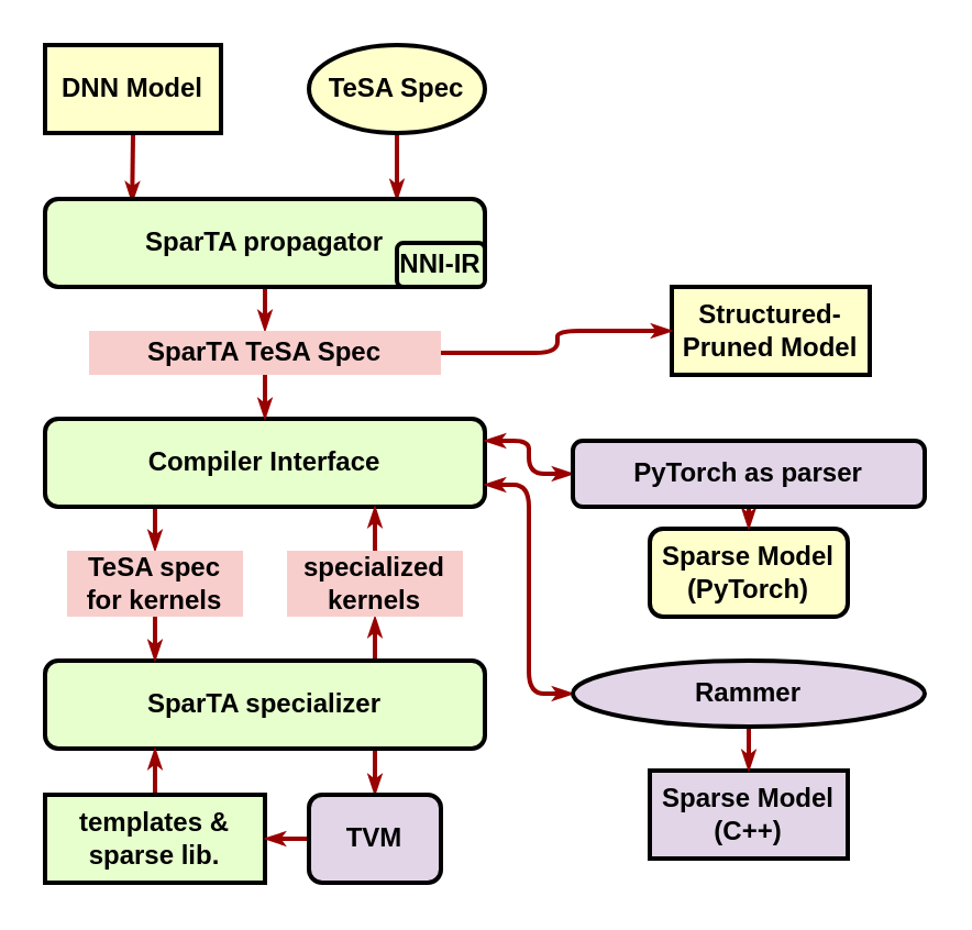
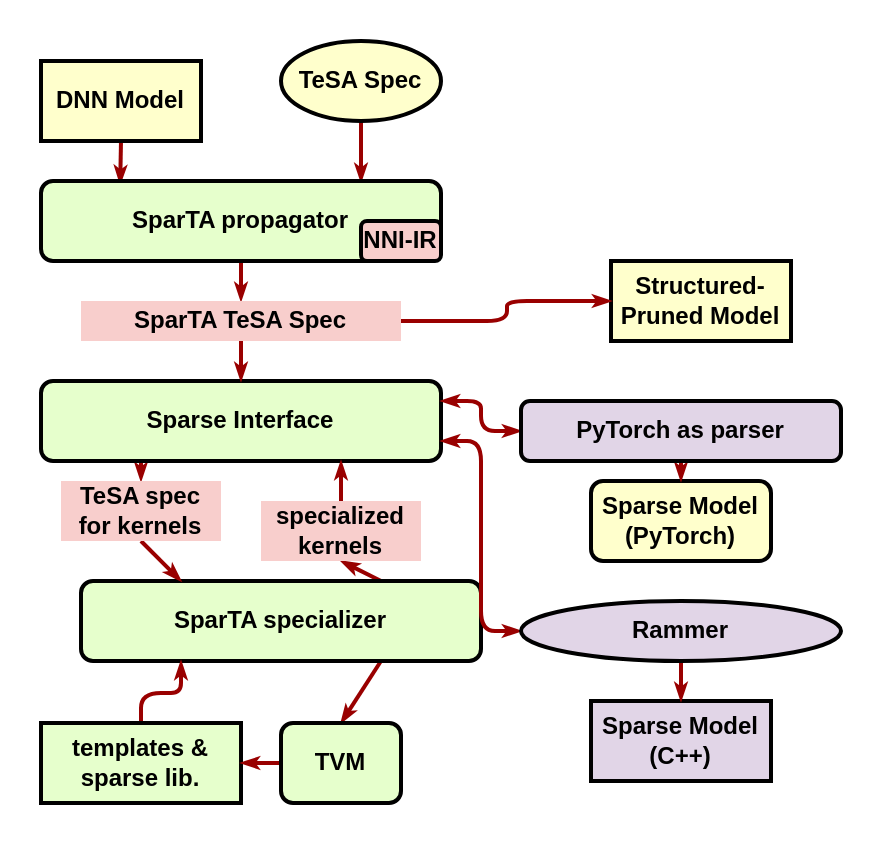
- <mxCell id="3" value="DNN Model" style="whiteSpace=wrap;align=center;verticalAlign=middle;fontStyle=1;strokeWidth=2;fillColor=#FFFFCC" parent="1" vertex="1"><mxGeometry x="20" y="20" width="80" height="40" as="geometry" /></mxCell>
+ <mxCell id="3" value="DNN Model" style="whiteSpace=wrap;align=center;verticalAlign=middle;fontStyle=1;strokeWidth=2;fillColor=#FFFFCC" parent="1" vertex="1"><mxGeometry x="20" y="30" width="80" height="40" as="geometry" /></mxCell>
- <mxCell id="20" value="NNI-IR" style="whiteSpace=wrap;align=center;verticalAlign=middle;fontStyle=1;strokeWidth=2;fillColor=#E6FFCC;rounded=1;" parent="1" vertex="1"><mxGeometry x="180" y="110" width="40" height="20" as="geometry" /></mxCell>
+ <mxCell id="20" value="NNI-IR" style="whiteSpace=wrap;align=center;verticalAlign=middle;fontStyle=1;strokeWidth=2;fillColor=#f8cecc;rounded=1;" parent="1" vertex="1"><mxGeometry x="180" y="110" width="40" height="20" as="geometry" /></mxCell>
- <mxCell id="9" value="Compiler Interface" style="whiteSpace=wrap;align=center;verticalAlign=middle;fontStyle=1;strokeWidth=2;fillColor=#E6FFCC;rounded=1;" parent="1" vertex="1"><mxGeometry x="20" y="190" width="200" height="40" as="geometry" /></mxCell>
+ <mxCell id="9" value="Sparse Interface" style="whiteSpace=wrap;align=center;verticalAlign=middle;fontStyle=1;strokeWidth=2;fillColor=#E6FFCC;rounded=1;" parent="1" vertex="1"><mxGeometry x="20" y="190" width="200" height="40" as="geometry" /></mxCell>
- <mxCell id="25" value="TeSA spec&#10;for kernels" style="whiteSpace=wrap;align=center;verticalAlign=middle;fontStyle=1;strokeWidth=2;fillColor=#f8cecc;rounded=0;strokeColor=none;" parent="1" vertex="1"><mxGeometry x="30" y="250" width="80" height="30" as="geometry" /></mxCell>
+ <mxCell id="25" value="TeSA spec&#10;for kernels" style="whiteSpace=wrap;align=center;verticalAlign=middle;fontStyle=1;strokeWidth=2;fillColor=#f8cecc;rounded=0;strokeColor=none;" parent="1" vertex="1"><mxGeometry x="30" y="240" width="80" height="30" as="geometry" /></mxCell>
- <mxCell id="12" value="SparTA specializer" style="whiteSpace=wrap;align=center;verticalAlign=middle;fontStyle=1;strokeWidth=2;fillColor=#E6FFCC;rounded=1;" parent="1" vertex="1"><mxGeometry x="20" y="300" width="200" height="40" as="geometry" /></mxCell>
+ <mxCell id="12" value="SparTA specializer" style="whiteSpace=wrap;align=center;verticalAlign=middle;fontStyle=1;strokeWidth=2;fillColor=#E6FFCC;rounded=1;" parent="1" vertex="1"><mxGeometry x="40" y="290" width="200" height="40" as="geometry" /></mxCell>
- <mxCell id="19" value="TVM" style="whiteSpace=wrap;align=center;verticalAlign=middle;fontStyle=1;strokeWidth=2;fillColor=#e1d5e7;rounded=1;" parent="1" vertex="1"><mxGeometry x="140" y="361" width="60" height="40" as="geometry" /></mxCell>
+ <mxCell id="19" value="TVM" style="whiteSpace=wrap;align=center;verticalAlign=middle;fontStyle=1;strokeWidth=2;fillColor=#E6FFCC;rounded=1;" parent="1" vertex="1"><mxGeometry x="140" y="361" width="60" height="40" as="geometry" /></mxCell>
